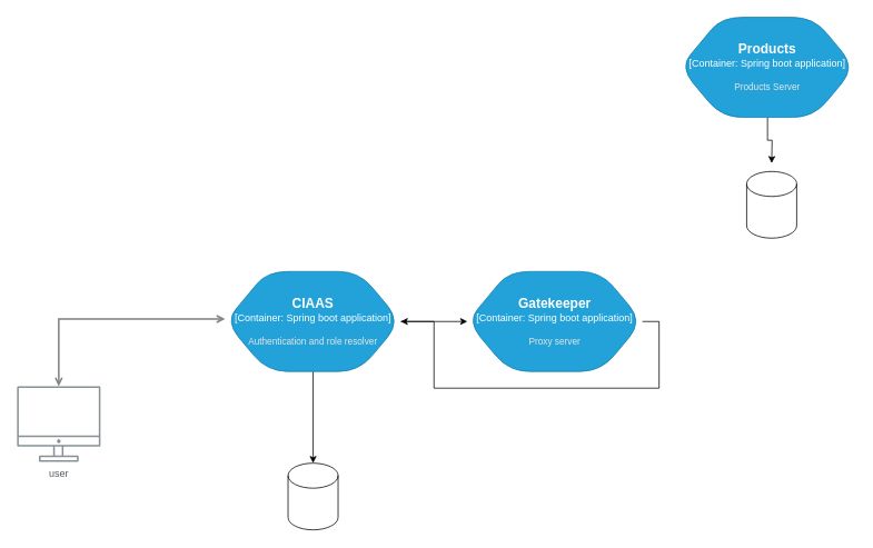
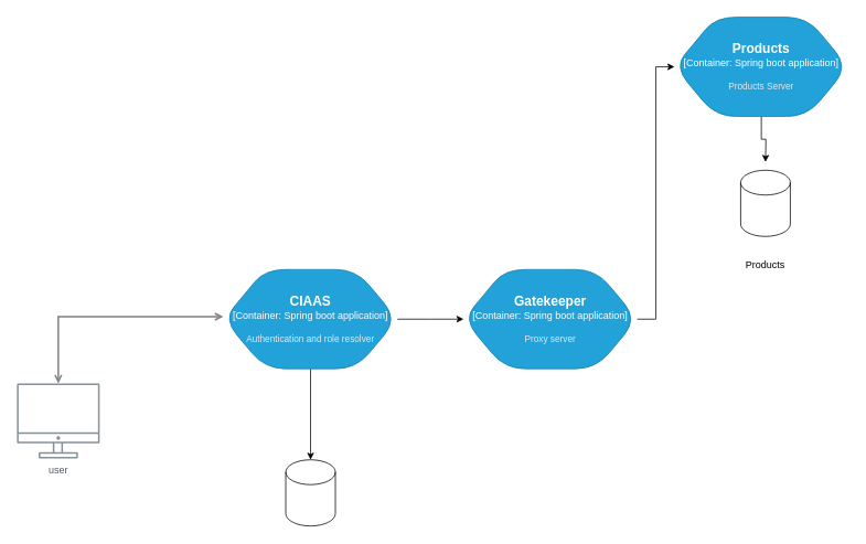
+ <mxCell id="13" value="Products" style="text;html=1;align=center;verticalAlign=middle;whiteSpace=wrap;rounded=0;" vertex="1" parent="1"><mxGeometry x="895" y="305" width="60" height="30" as="geometry" /></mxCell>
- <mxCell id="8" style="edgeStyle=orthogonalEdgeStyle;rounded=0;orthogonalLoop=1;jettySize=auto;html=1;exitX=1;exitY=0.5;exitDx=0;exitDy=0;exitPerimeter=0;" edge="1" parent="1" source="9" target="6"><mxGeometry relative="1" as="geometry"><mxPoint x="800" y="135" as="targetPoint" /></mxGeometry></mxCell>
+ <mxCell id="8" style="edgeStyle=orthogonalEdgeStyle;rounded=0;orthogonalLoop=1;jettySize=auto;html=1;exitX=1;exitY=0.5;exitDx=0;exitDy=0;exitPerimeter=0;entryX=0;entryY=0.5;entryDx=0;entryDy=0;entryPerimeter=0;" edge="1" parent="1" source="9" target="11"><mxGeometry relative="1" as="geometry"><mxPoint x="800" y="135" as="targetPoint" /></mxGeometry></mxCell>
